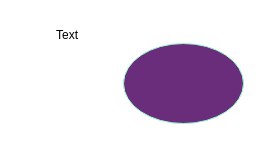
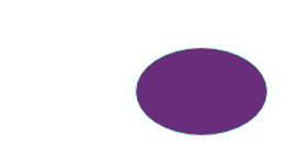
- <mxCell id="2" value="Text" style="text;html=1;align=right;verticalAlign=middle;whiteSpace=wrap;rounded=0;strokeColor=none;" vertex="1" parent="1"><mxGeometry x="20" y="20" width="60" height="30" as="geometry" /></mxCell>
